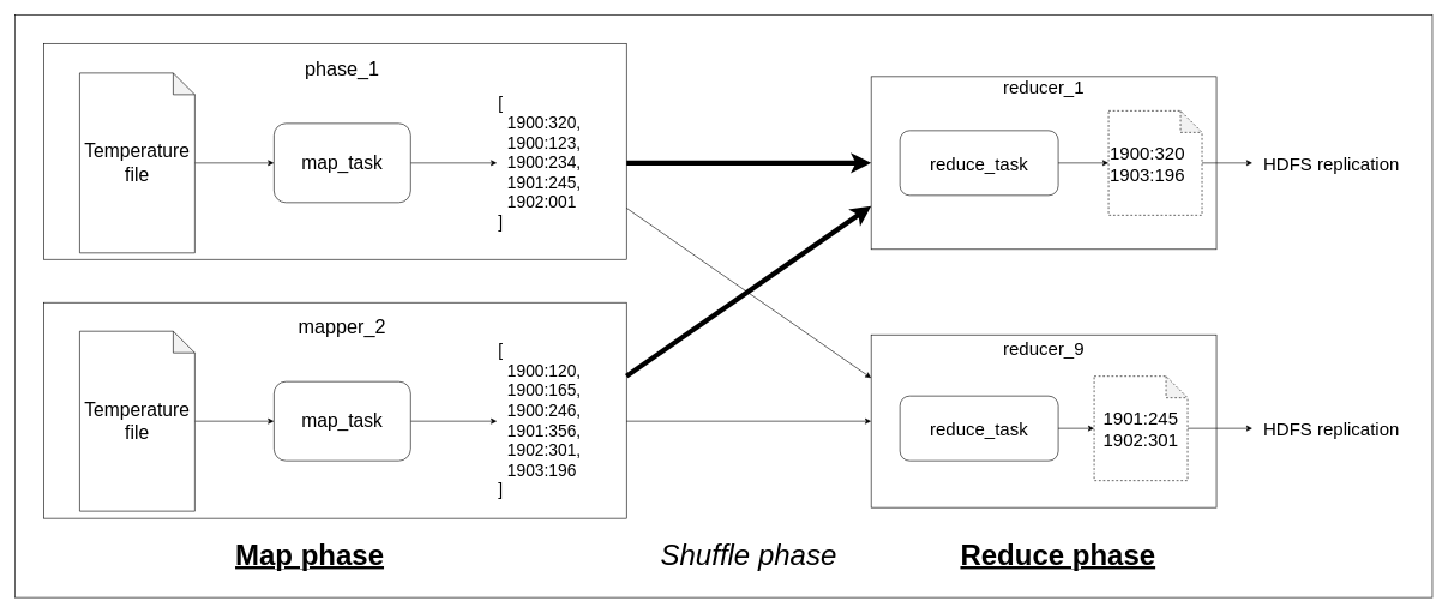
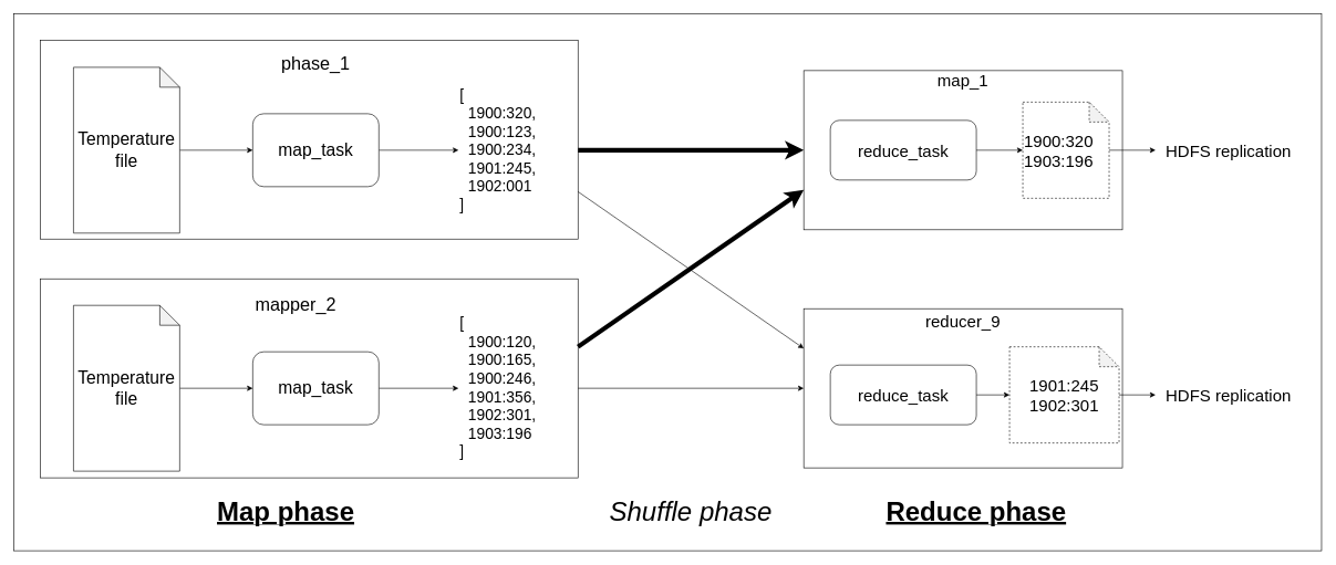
- <mxCell id="30" value="&lt;font style=&quot;font-size: 25px&quot;&gt;reducer_1&lt;/font&gt;" style="text;html=1;strokeColor=none;fillColor=none;align=center;verticalAlign=middle;whiteSpace=wrap;rounded=0;" vertex="1" parent="1"><mxGeometry x="1345" y="106" width="210" height="27" as="geometry" /></mxCell>
+ <mxCell id="30" value="&lt;font style=&quot;font-size: 25px&quot;&gt;map_1&lt;/font&gt;" style="text;html=1;strokeColor=none;fillColor=none;align=center;verticalAlign=middle;whiteSpace=wrap;rounded=0;" vertex="1" parent="1"><mxGeometry x="1345" y="106" width="210" height="27" as="geometry" /></mxCell>
- <mxCell id="16" value="&lt;font style=&quot;font-size: 27px&quot;&gt;mapper_2&lt;/font&gt;" style="text;html=1;strokeColor=none;fillColor=none;align=center;verticalAlign=middle;whiteSpace=wrap;rounded=0;" vertex="1" parent="1"><mxGeometry x="360" y="435" width="230" height="40" as="geometry" /></mxCell>
+ <mxCell id="16" value="&lt;font style=&quot;font-size: 27px&quot;&gt;mapper_2&lt;/font&gt;" style="text;html=1;strokeColor=none;fillColor=none;align=center;verticalAlign=middle;whiteSpace=wrap;rounded=0;" vertex="1" parent="1"><mxGeometry x="330" y="440" width="230" height="40" as="geometry" /></mxCell>
- <mxCell id="25" value="&lt;div style=&quot;text-align: left&quot;&gt;&lt;span style=&quot;font-size: 25px&quot;&gt;1901:245&lt;/span&gt;&lt;/div&gt;&lt;span style=&quot;font-size: 25px&quot;&gt;&lt;div style=&quot;text-align: left&quot;&gt;&lt;span&gt;1902:301&lt;/span&gt;&lt;/div&gt;&lt;/span&gt;" style="shape=note;whiteSpace=wrap;html=1;backgroundOutline=1;darkOpacity=0.05;fillColor=none;dashed=1;" vertex="1" parent="1"><mxGeometry x="1520" y="522.5" width="130" height="145" as="geometry" /></mxCell>
+ <mxCell id="25" value="&lt;div style=&quot;text-align: left&quot;&gt;&lt;span style=&quot;font-size: 25px&quot;&gt;1901:245&lt;/span&gt;&lt;/div&gt;&lt;span style=&quot;font-size: 25px&quot;&gt;&lt;div style=&quot;text-align: left&quot;&gt;&lt;span&gt;1902:301&lt;/span&gt;&lt;/div&gt;&lt;/span&gt;" style="shape=note;whiteSpace=wrap;html=1;backgroundOutline=1;darkOpacity=0.05;fillColor=none;dashed=1;" vertex="1" parent="1"><mxGeometry x="1520" y="522.5" width="165" height="145" as="geometry" /></mxCell>
